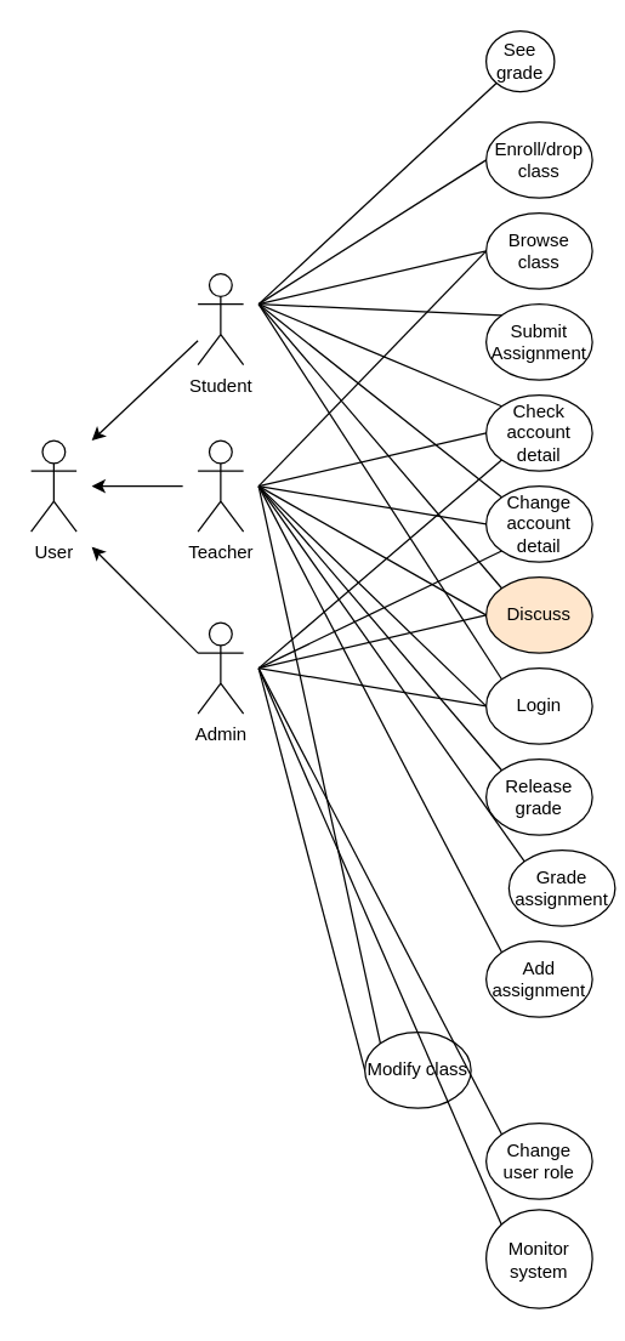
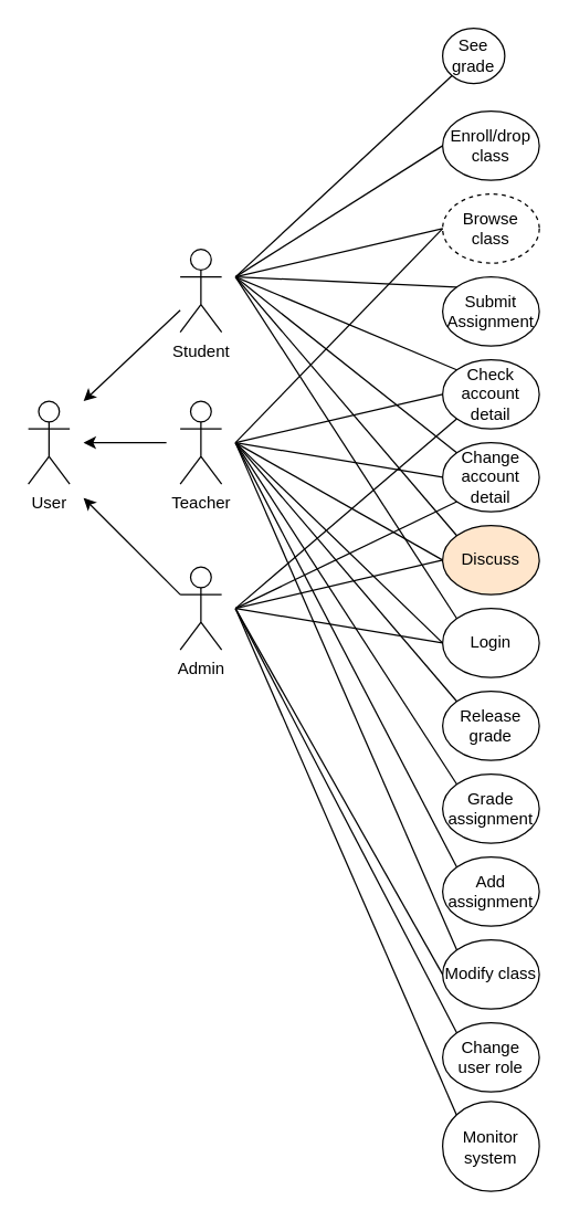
- <mxCell id="7" value="Browse class" style="ellipse;whiteSpace=wrap;html=1;" vertex="1" parent="1"><mxGeometry x="320" y="140" width="70" height="50" as="geometry" /></mxCell>
+ <mxCell id="7" value="Browse class" style="ellipse;whiteSpace=wrap;html=1;dashed=1;" vertex="1" parent="1"><mxGeometry x="320" y="140" width="70" height="50" as="geometry" /></mxCell>
- <mxCell id="14" value="Grade assignment" style="ellipse;whiteSpace=wrap;html=1;" vertex="1" parent="1"><mxGeometry x="335" y="560" width="70" height="50" as="geometry" /></mxCell>
+ <mxCell id="14" value="Grade assignment" style="ellipse;whiteSpace=wrap;html=1;" vertex="1" parent="1"><mxGeometry x="320" y="560" width="70" height="50" as="geometry" /></mxCell>
- <mxCell id="12" value="Modify class" style="ellipse;whiteSpace=wrap;html=1;" vertex="1" parent="1"><mxGeometry x="240" y="680" width="70" height="50" as="geometry" /></mxCell>
+ <mxCell id="12" value="Modify class" style="ellipse;whiteSpace=wrap;html=1;" vertex="1" parent="1"><mxGeometry x="320" y="680" width="70" height="50" as="geometry" /></mxCell>
